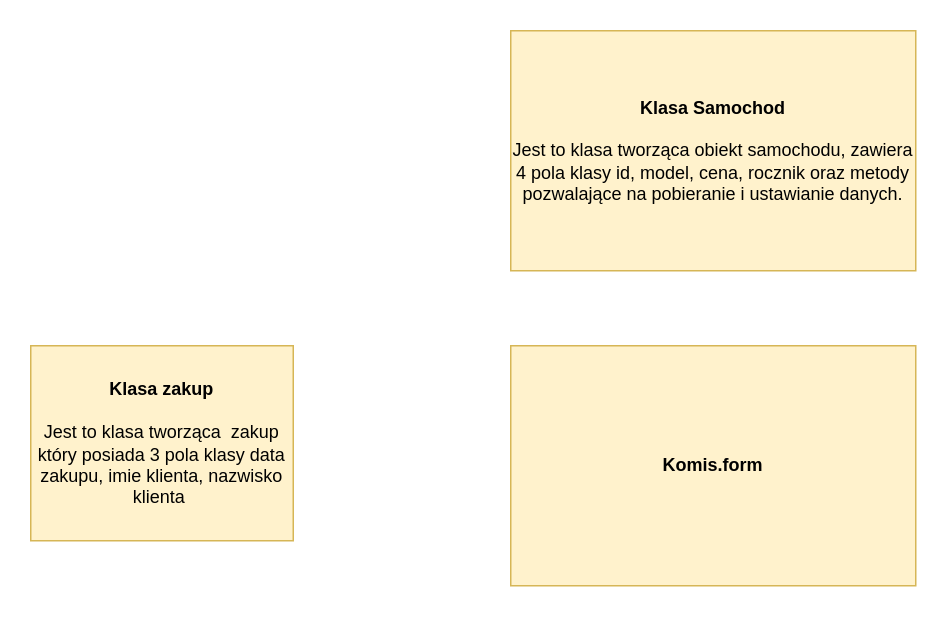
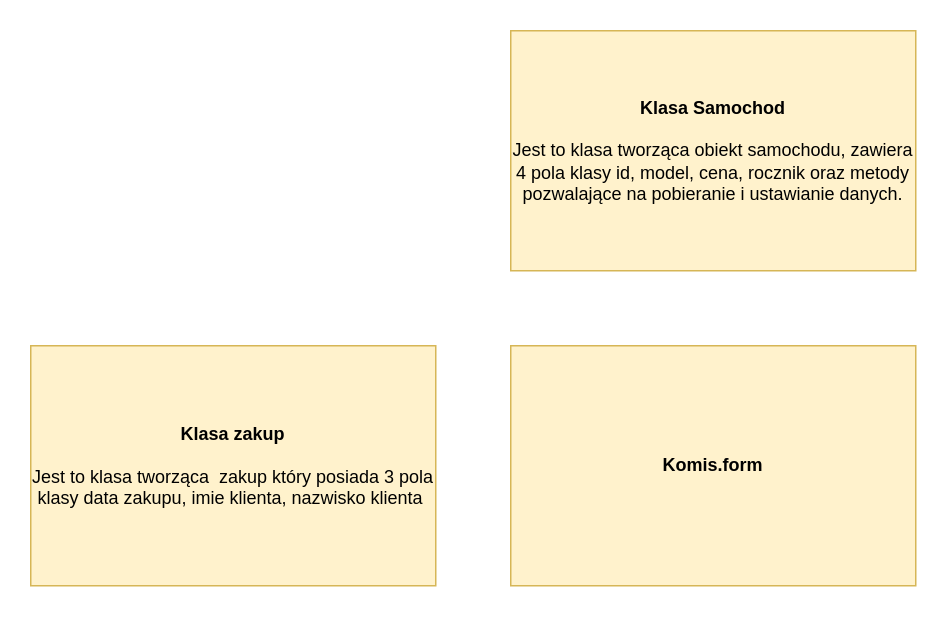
- <mxCell id="3" value="&lt;b&gt;Klasa zakup&lt;/b&gt;&lt;br&gt;&lt;br&gt;Jest to klasa tworząca&amp;nbsp; zakup który posiada 3 pola klasy data zakupu, imie klienta, nazwisko klienta&amp;nbsp;" style="rounded=0;whiteSpace=wrap;html=1;fillColor=#fff2cc;strokeColor=#d6b656;" vertex="1" parent="1"><mxGeometry x="20" y="230" width="175" height="130" as="geometry" /></mxCell>
+ <mxCell id="3" value="&lt;b&gt;Klasa zakup&lt;/b&gt;&lt;br&gt;&lt;br&gt;Jest to klasa tworząca&amp;nbsp; zakup który posiada 3 pola klasy data zakupu, imie klienta, nazwisko klienta&amp;nbsp;" style="rounded=0;whiteSpace=wrap;html=1;fillColor=#fff2cc;strokeColor=#d6b656;" vertex="1" parent="1"><mxGeometry x="20" y="230" width="270" height="160" as="geometry" /></mxCell>
